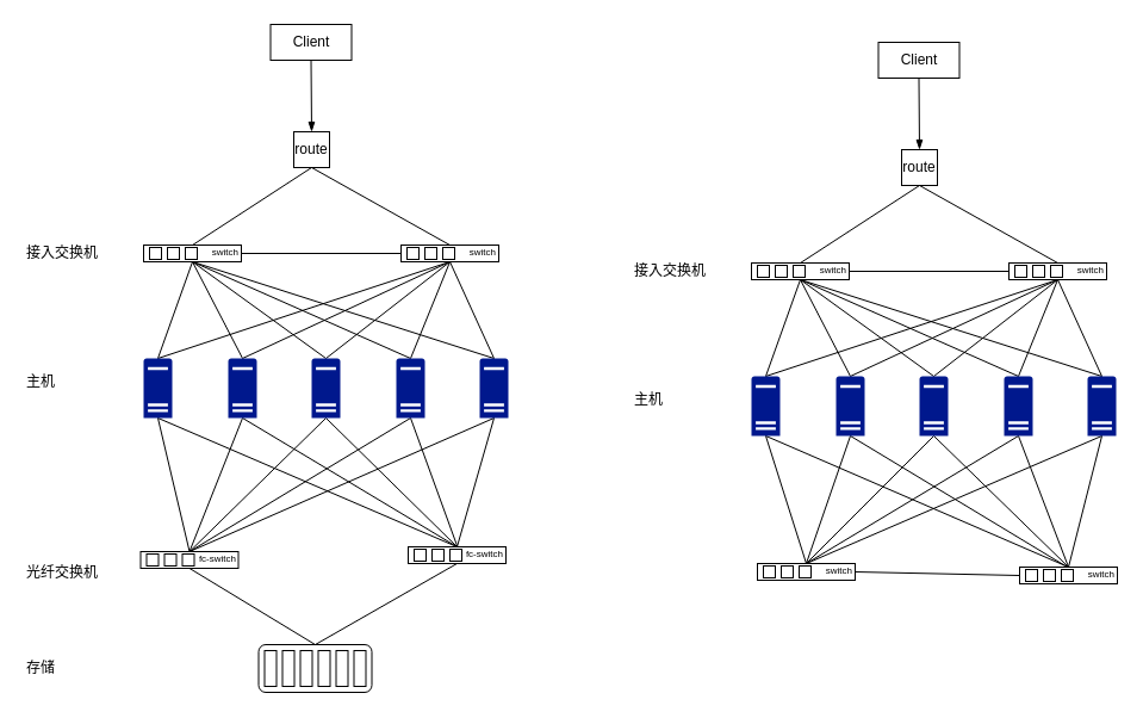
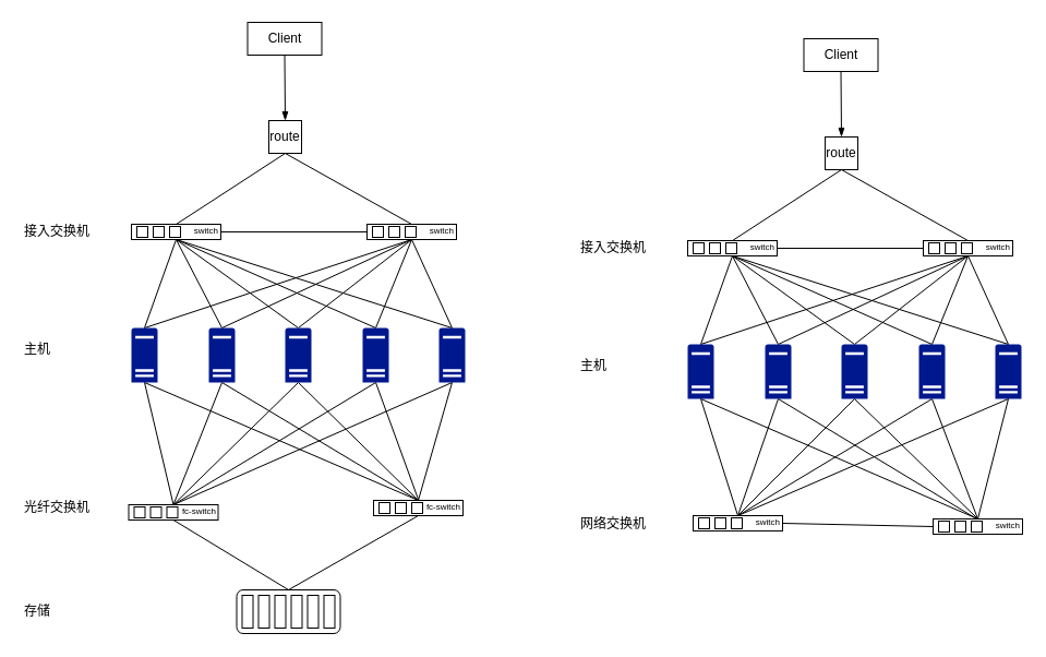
- <mxCell id="74" value="光纤交换机" style="text;html=1;resizable=0;points=[];autosize=1;align=left;verticalAlign=top;spacingTop=-4;" vertex="1" parent="1"><mxGeometry x="20" y="470" width="80" height="20" as="geometry" /></mxCell>
+ <mxCell id="74" value="光纤交换机" style="text;html=1;resizable=0;points=[];autosize=1;align=left;verticalAlign=top;spacingTop=-4;" vertex="1" parent="1"><mxGeometry x="20" y="455" width="80" height="20" as="geometry" /></mxCell>
+ <mxCell id="120" value="网络交换机" style="text;html=1;resizable=0;points=[];autosize=1;align=left;verticalAlign=top;spacingTop=-4;" vertex="1" parent="1"><mxGeometry x="530" y="470" width="80" height="20" as="geometry" /></mxCell>
